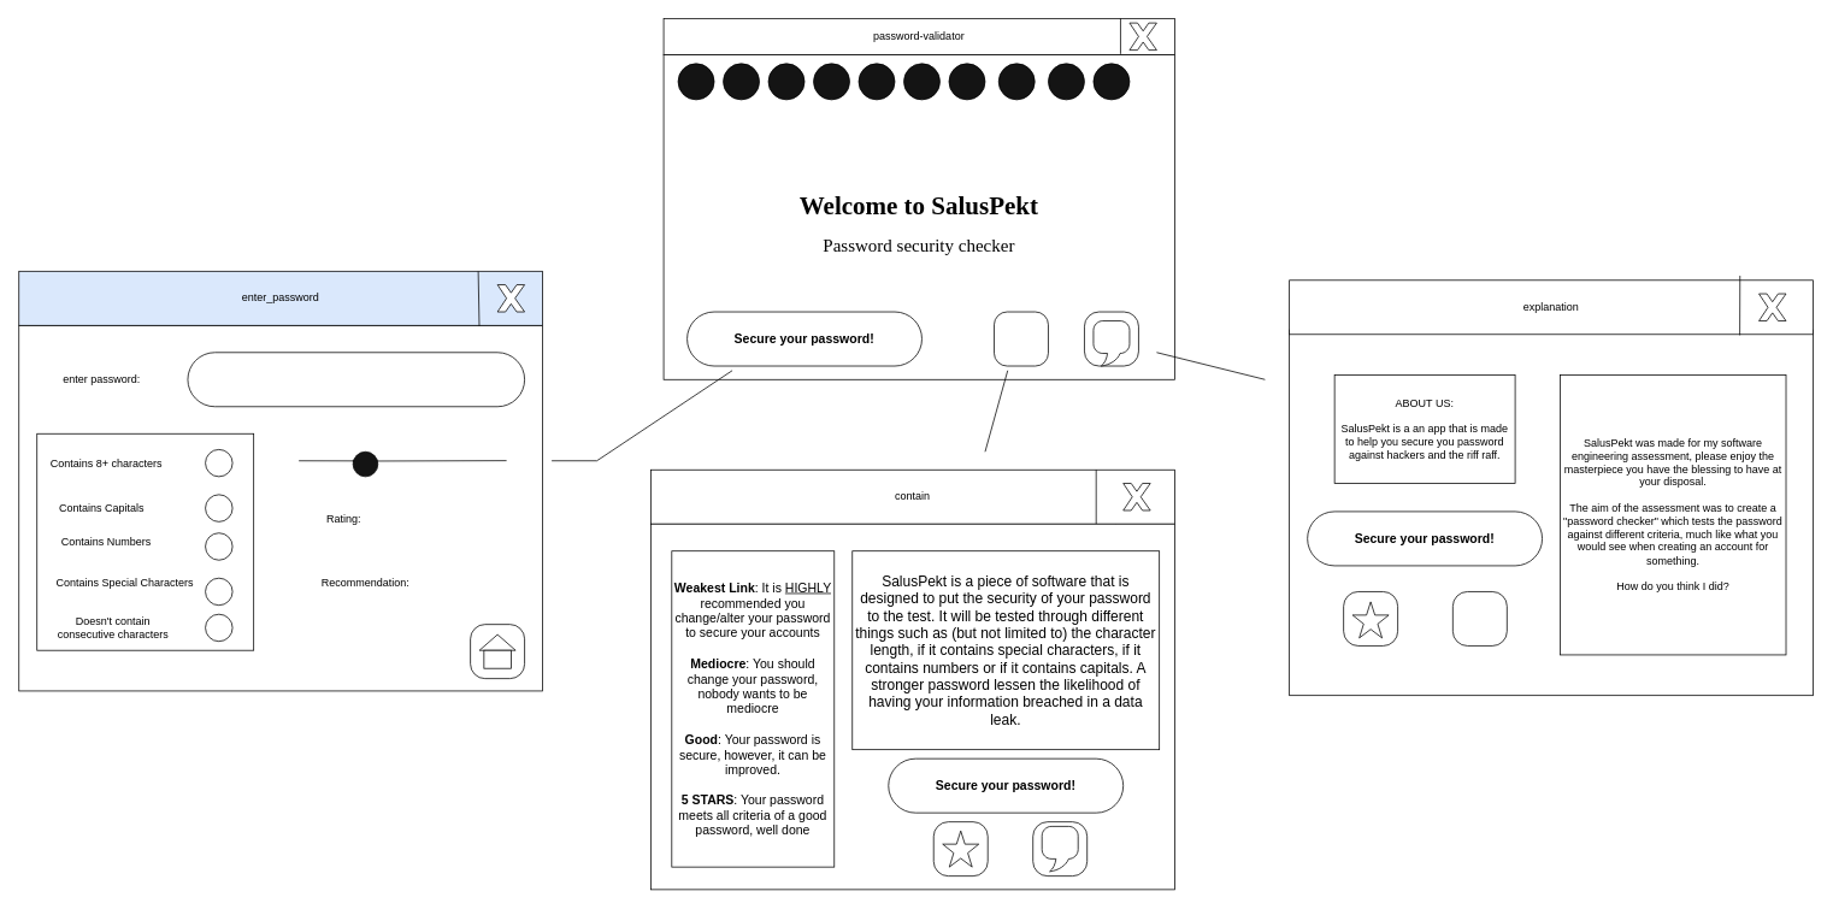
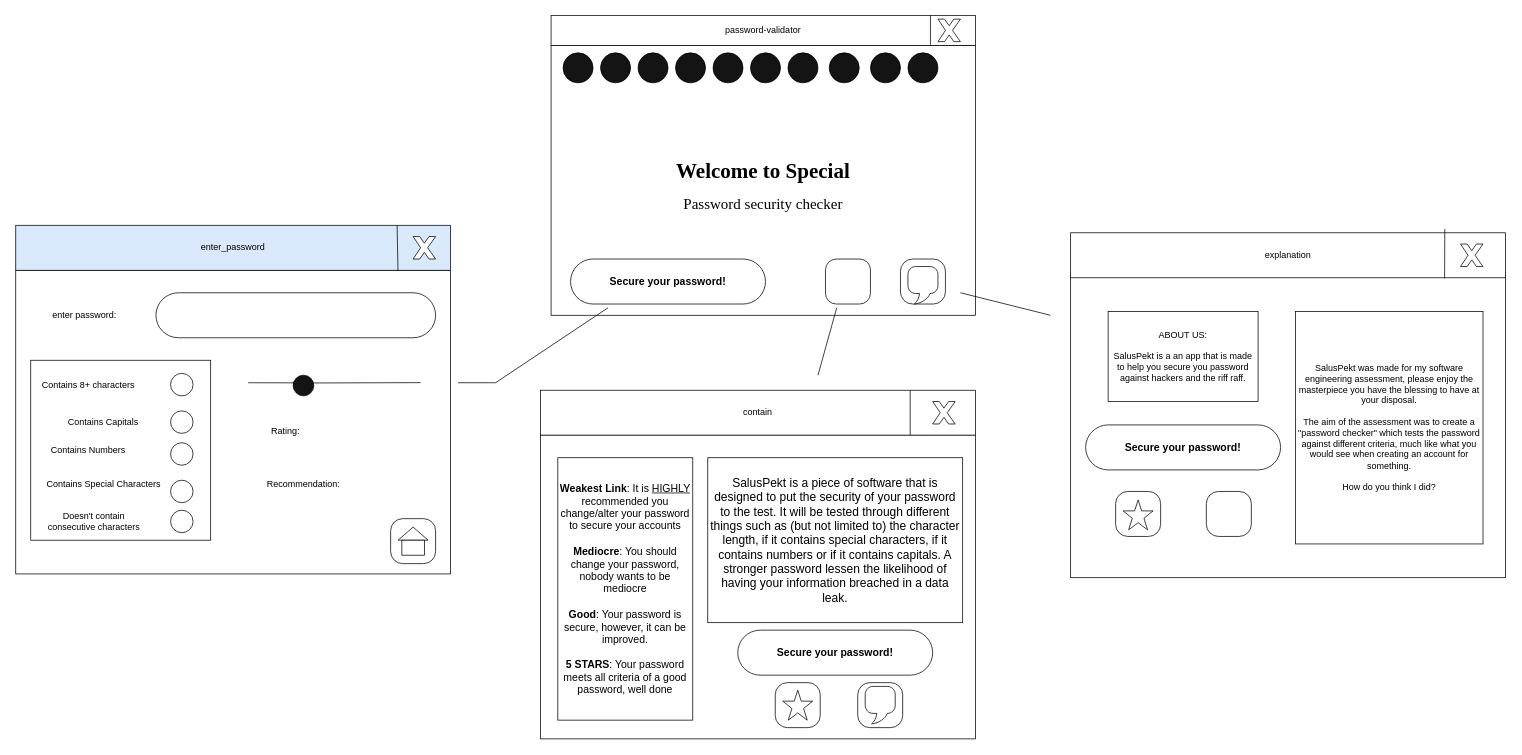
- <mxCell id="2" value="&lt;h2&gt;&lt;font face=&quot;Lucida Console&quot; style=&quot;font-size: 28px;&quot;&gt;Welcome to SalusPekt&lt;/font&gt;&lt;/h2&gt;&lt;div&gt;&lt;font face=&quot;Lucida Console&quot; style=&quot;font-size: 20px;&quot;&gt;Password security checker&lt;/font&gt;&lt;/div&gt;" style="rounded=0;whiteSpace=wrap;html=1;" parent="1" vertex="1"><mxGeometry x="734" y="60" width="566" height="360" as="geometry" /></mxCell>
+ <mxCell id="2" value="&lt;h2&gt;&lt;font face=&quot;Lucida Console&quot; style=&quot;font-size: 28px;&quot;&gt;Welcome to Special&lt;/font&gt;&lt;/h2&gt;&lt;div&gt;&lt;font face=&quot;Lucida Console&quot; style=&quot;font-size: 20px;&quot;&gt;Password security checker&lt;/font&gt;&lt;/div&gt;" style="rounded=0;whiteSpace=wrap;html=1;" parent="1" vertex="1"><mxGeometry x="734" y="60" width="566" height="360" as="geometry" /></mxCell>
- <mxCell id="49" value="Contains Capitals" style="text;html=1;align=center;verticalAlign=middle;whiteSpace=wrap;rounded=0;" parent="1" vertex="1"><mxGeometry x="57" y="547.5" width="110" height="30" as="geometry" /></mxCell>
+ <mxCell id="49" value="Contains Capitals" style="text;html=1;align=center;verticalAlign=middle;whiteSpace=wrap;rounded=0;" parent="1" vertex="1"><mxGeometry x="82" y="547.5" width="110" height="30" as="geometry" /></mxCell>
